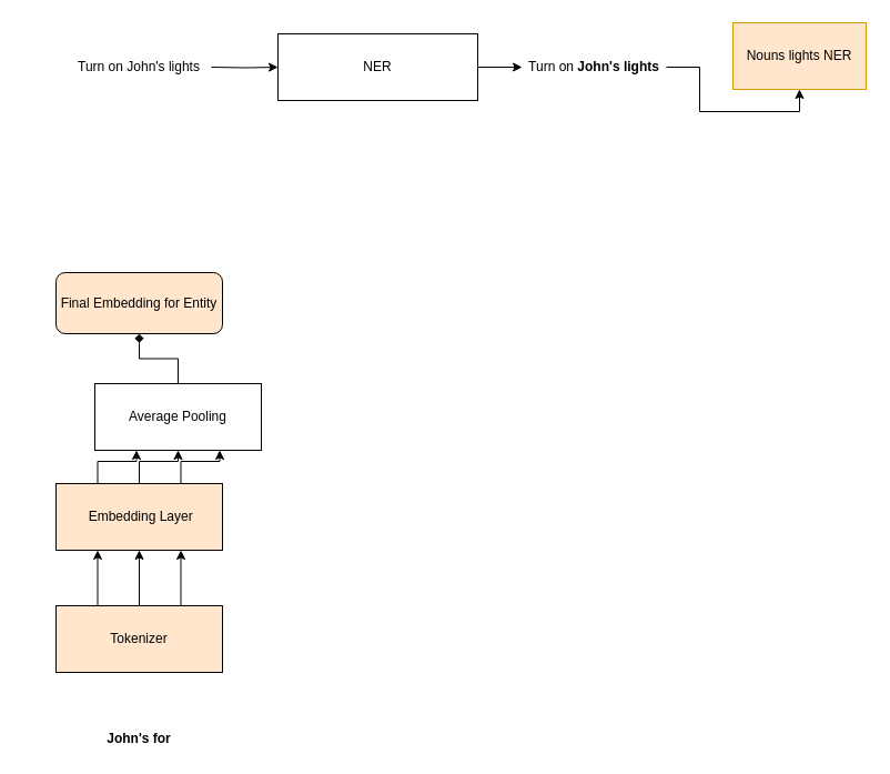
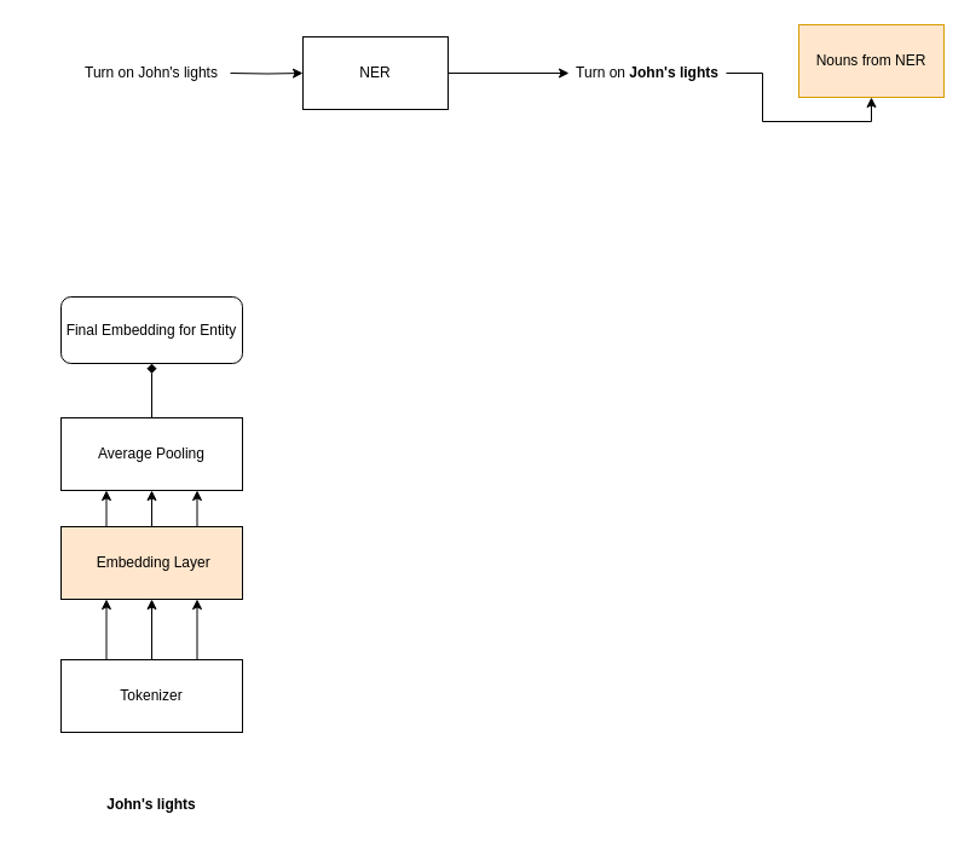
- <mxCell id="13" value="Nouns lights NER" style="rounded=0;whiteSpace=wrap;html=1;fillColor=#ffe6cc;strokeColor=#d79b00;" vertex="1" parent="1"><mxGeometry x="660" y="20" width="120" height="60" as="geometry" /></mxCell>
+ <mxCell id="13" value="Nouns from NER" style="rounded=0;whiteSpace=wrap;html=1;fillColor=#ffe6cc;strokeColor=#d79b00;" vertex="1" parent="1"><mxGeometry x="660" y="20" width="120" height="60" as="geometry" /></mxCell>
- <mxCell id="10" value="NER" style="rounded=0;whiteSpace=wrap;html=1;" vertex="1" parent="1"><mxGeometry x="250" y="30" width="180" height="60" as="geometry" /></mxCell>
+ <mxCell id="10" value="NER" style="rounded=0;whiteSpace=wrap;html=1;" vertex="1" parent="1"><mxGeometry x="250" y="30" width="120" height="60" as="geometry" /></mxCell>
- <mxCell id="20" value="Final Embedding for Entity" style="rounded=1;whiteSpace=wrap;html=1;fillColor=#ffe6cc;" vertex="1" parent="1"><mxGeometry x="50" y="245" width="150" height="55" as="geometry" /></mxCell>
+ <mxCell id="20" value="Final Embedding for Entity" style="rounded=1;whiteSpace=wrap;html=1;" vertex="1" parent="1"><mxGeometry x="50" y="245" width="150" height="55" as="geometry" /></mxCell>
- <mxCell id="19" value="Average Pooling" style="rounded=0;whiteSpace=wrap;html=1;" vertex="1" parent="1"><mxGeometry x="85" y="345" width="150" height="60" as="geometry" /></mxCell>
+ <mxCell id="19" value="Average Pooling" style="rounded=0;whiteSpace=wrap;html=1;" vertex="1" parent="1"><mxGeometry x="50" y="345" width="150" height="60" as="geometry" /></mxCell>
- <mxCell id="17" value="Tokenizer " style="rounded=0;whiteSpace=wrap;html=1;fillColor=#ffe6cc;" vertex="1" parent="1"><mxGeometry x="50" y="545" width="150" height="60" as="geometry" /></mxCell>
+ <mxCell id="17" value="Tokenizer " style="rounded=0;whiteSpace=wrap;html=1;" vertex="1" parent="1"><mxGeometry x="50" y="545" width="150" height="60" as="geometry" /></mxCell>
- <mxCell id="11" value="John's for" style="text;html=1;strokeColor=none;fillColor=none;align=center;verticalAlign=middle;whiteSpace=wrap;rounded=0;fontStyle=1" vertex="1" parent="1"><mxGeometry x="70" y="655" width="110" height="20" as="geometry" /></mxCell>
+ <mxCell id="11" value="John's lights" style="text;html=1;strokeColor=none;fillColor=none;align=center;verticalAlign=middle;whiteSpace=wrap;rounded=0;fontStyle=1" vertex="1" parent="1"><mxGeometry x="70" y="655" width="110" height="20" as="geometry" /></mxCell>
